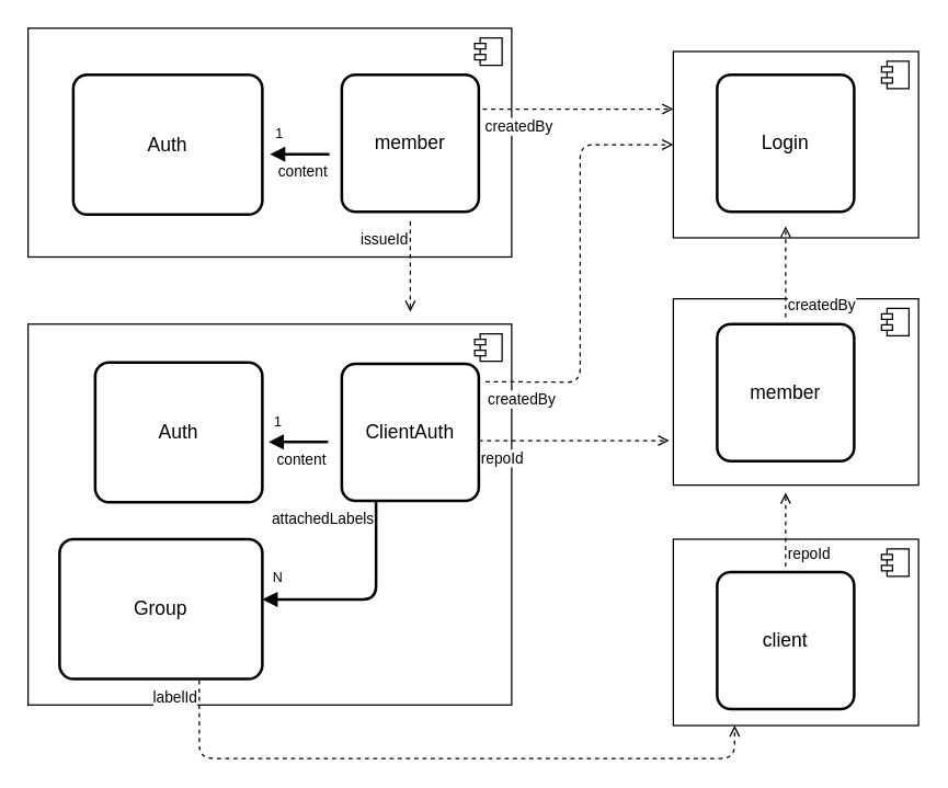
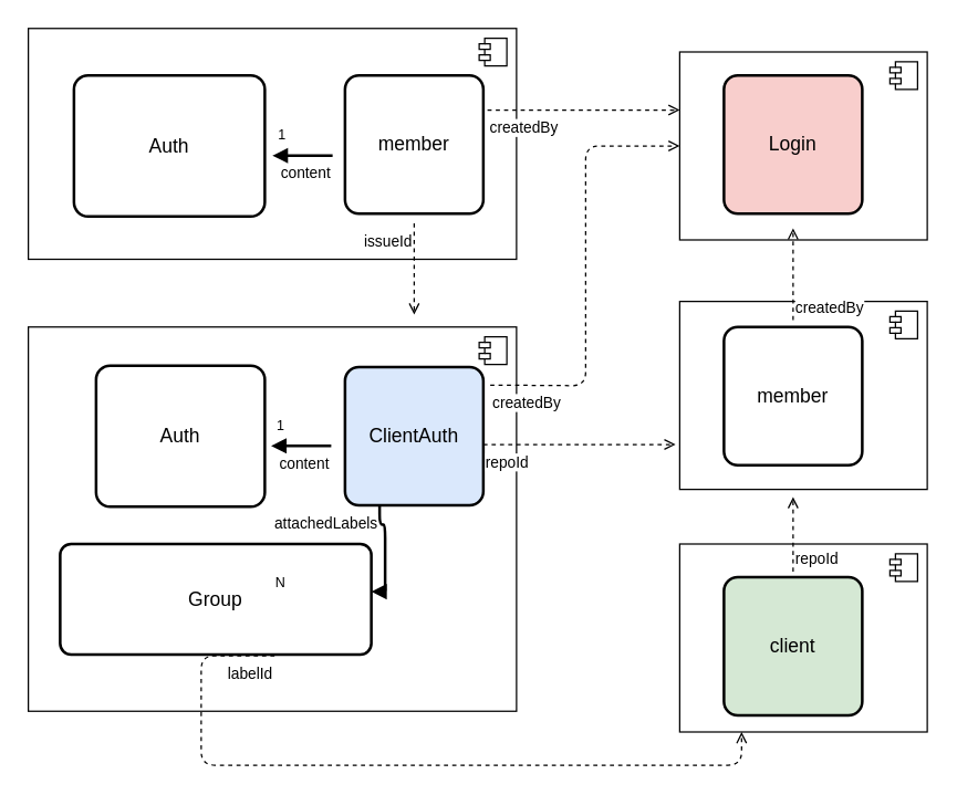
- <mxCell id="15" value="Login" style="strokeWidth=2;rounded=1;arcSize=10;whiteSpace=wrap;html=1;align=center;fontSize=14;" parent="1" vertex="1"><mxGeometry x="523" y="54" width="100" height="100" as="geometry" /></mxCell>
+ <mxCell id="15" value="Login" style="strokeWidth=2;rounded=1;arcSize=10;whiteSpace=wrap;html=1;align=center;fontSize=14;fillColor=#f8cecc;" parent="1" vertex="1"><mxGeometry x="523" y="54" width="100" height="100" as="geometry" /></mxCell>
- <mxCell id="12" value="ClientAuth" style="strokeWidth=2;rounded=1;arcSize=10;whiteSpace=wrap;html=1;align=center;fontSize=14;" parent="1" vertex="1"><mxGeometry x="249" y="265" width="100" height="100" as="geometry" /></mxCell>
+ <mxCell id="12" value="ClientAuth" style="strokeWidth=2;rounded=1;arcSize=10;whiteSpace=wrap;html=1;align=center;fontSize=14;fillColor=#dae8fc;" parent="1" vertex="1"><mxGeometry x="249" y="265" width="100" height="100" as="geometry" /></mxCell>
- <mxCell id="13" value="Group" style="strokeWidth=2;rounded=1;arcSize=10;whiteSpace=wrap;html=1;align=center;fontSize=14;" parent="1" vertex="1"><mxGeometry x="43" y="393" width="148" height="102" as="geometry" /></mxCell>
+ <mxCell id="13" value="Group" style="strokeWidth=2;rounded=1;arcSize=10;whiteSpace=wrap;html=1;align=center;fontSize=14;" parent="1" vertex="1"><mxGeometry x="43" y="393" width="225" height="80" as="geometry" /></mxCell>
- <mxCell id="19" value="client" style="strokeWidth=2;rounded=1;arcSize=10;whiteSpace=wrap;html=1;align=center;fontSize=14;" parent="1" vertex="1"><mxGeometry x="523" y="417" width="100" height="100" as="geometry" /></mxCell>
+ <mxCell id="19" value="client" style="strokeWidth=2;rounded=1;arcSize=10;whiteSpace=wrap;html=1;align=center;fontSize=14;fillColor=#d5e8d4;" parent="1" vertex="1"><mxGeometry x="523" y="417" width="100" height="100" as="geometry" /></mxCell>
